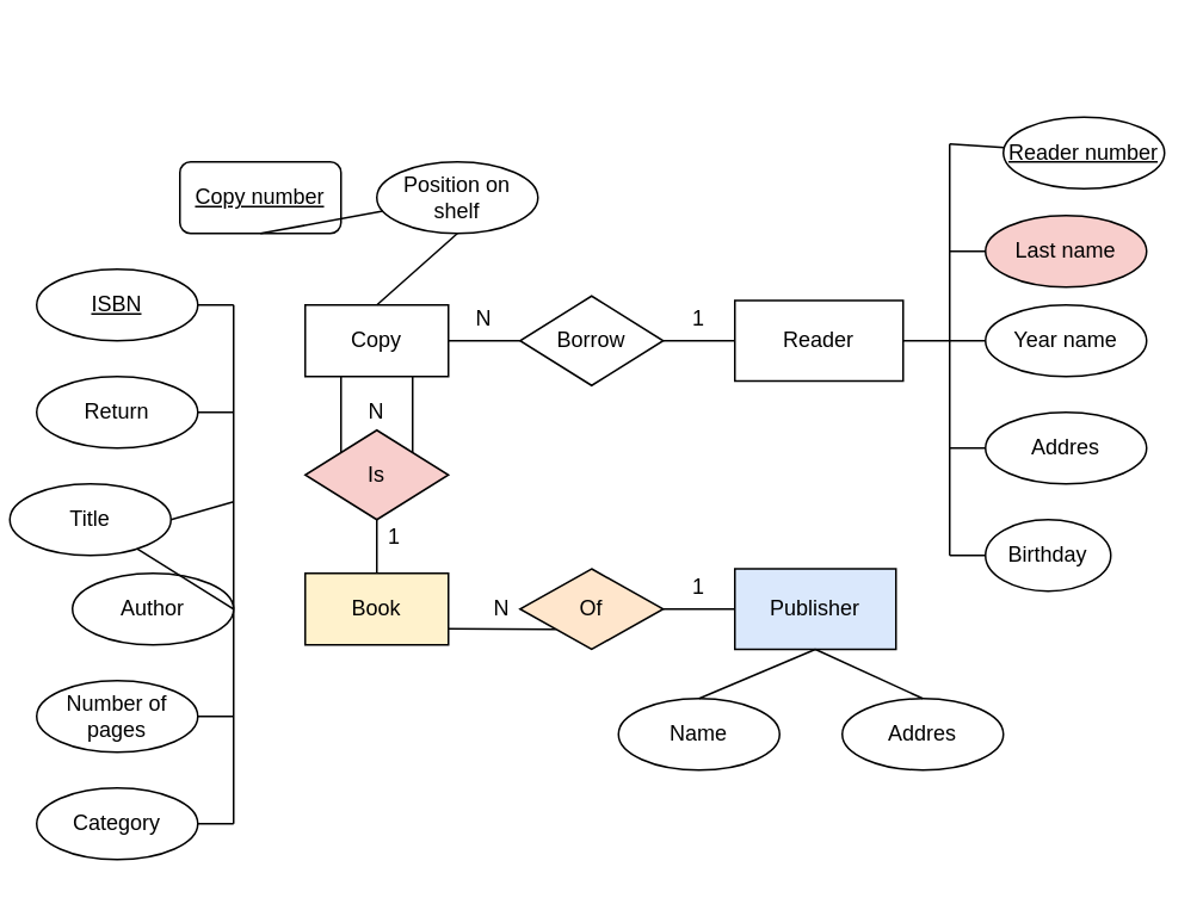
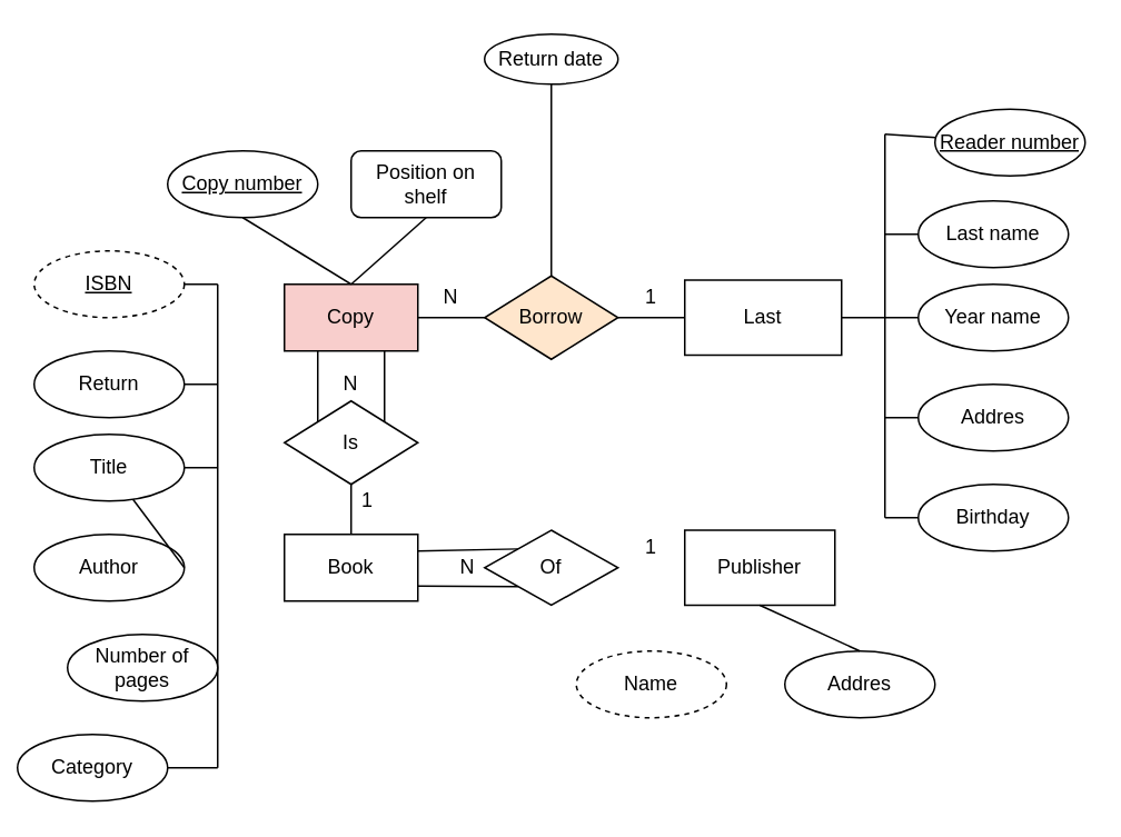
+ <mxCell id="17" value="Return date" style="ellipse;whiteSpace=wrap;html=1;" vertex="1" parent="1"><mxGeometry x="290" y="20" width="80" height="30" as="geometry" /></mxCell>
+ <mxCell id="18" value="" style="endArrow=none;html=1;exitX=0.5;exitY=1;exitDx=0;exitDy=0;entryX=0.5;entryY=0;entryDx=0;entryDy=0;" edge="1" parent="1" source="17" target="3"><mxGeometry width="50" height="50" relative="1" as="geometry"><mxPoint x="400" y="260" as="sourcePoint" /><mxPoint x="330" y="160" as="targetPoint" /></mxGeometry></mxCell>
- <mxCell id="23" value="&lt;u&gt;Copy number&lt;/u&gt;" style="whiteSpace=wrap;html=1;rounded=1;" vertex="1" parent="1"><mxGeometry x="100" y="90" width="90" height="40" as="geometry" /></mxCell>
+ <mxCell id="23" value="&lt;u&gt;Copy number&lt;/u&gt;" style="ellipse;whiteSpace=wrap;html=1;" vertex="1" parent="1"><mxGeometry x="100" y="90" width="90" height="40" as="geometry" /></mxCell>
- <mxCell id="22" value="Position on shelf" style="ellipse;whiteSpace=wrap;html=1;" vertex="1" parent="1"><mxGeometry x="210" y="90" width="90" height="40" as="geometry" /></mxCell>
+ <mxCell id="22" value="Position on shelf" style="whiteSpace=wrap;html=1;rounded=1;" vertex="1" parent="1"><mxGeometry x="210" y="90" width="90" height="40" as="geometry" /></mxCell>
- <mxCell id="24" value="" style="endArrow=none;html=1;exitX=0.5;exitY=1;exitDx=0;exitDy=0;" edge="1" parent="1" source="23" target="22"><mxGeometry width="50" height="50" relative="1" as="geometry"><mxPoint x="400" y="250" as="sourcePoint" /><mxPoint x="450" y="200" as="targetPoint" /></mxGeometry></mxCell>
+ <mxCell id="24" value="" style="endArrow=none;html=1;exitX=0.5;exitY=1;exitDx=0;exitDy=0;entryX=0.5;entryY=0;entryDx=0;entryDy=0;" edge="1" parent="1" source="23" target="2"><mxGeometry width="50" height="50" relative="1" as="geometry"><mxPoint x="400" y="250" as="sourcePoint" /><mxPoint x="450" y="200" as="targetPoint" /></mxGeometry></mxCell>
- <mxCell id="7" value="Last name" style="ellipse;whiteSpace=wrap;html=1;fillColor=#f8cecc;" vertex="1" parent="1"><mxGeometry x="550" y="120" width="90" height="40" as="geometry" /></mxCell>
+ <mxCell id="7" value="Last name" style="ellipse;whiteSpace=wrap;html=1;" vertex="1" parent="1"><mxGeometry x="550" y="120" width="90" height="40" as="geometry" /></mxCell>
- <mxCell id="32" value="&lt;u&gt;ISBN&lt;/u&gt;" style="ellipse;whiteSpace=wrap;html=1;" vertex="1" parent="1"><mxGeometry x="20" y="150" width="90" height="40" as="geometry" /></mxCell>
+ <mxCell id="32" value="&lt;u&gt;ISBN&lt;/u&gt;" style="ellipse;whiteSpace=wrap;html=1;dashed=1;" vertex="1" parent="1"><mxGeometry x="20" y="150" width="90" height="40" as="geometry" /></mxCell>
- <mxCell id="2" value="Copy" style="rounded=0;whiteSpace=wrap;html=1;" vertex="1" parent="1"><mxGeometry x="170" y="170" width="80" height="40" as="geometry" /></mxCell>
+ <mxCell id="2" value="Copy" style="rounded=0;whiteSpace=wrap;html=1;fillColor=#f8cecc;" vertex="1" parent="1"><mxGeometry x="170" y="170" width="80" height="40" as="geometry" /></mxCell>
- <mxCell id="3" value="&lt;div style=&quot;text-align: justify&quot;&gt;&lt;span&gt;Borrow&lt;/span&gt;&lt;/div&gt;" style="rhombus;whiteSpace=wrap;html=1;" vertex="1" parent="1"><mxGeometry x="290" y="165" width="80" height="50" as="geometry" /></mxCell>
+ <mxCell id="3" value="&lt;div style=&quot;text-align: justify&quot;&gt;&lt;span&gt;Borrow&lt;/span&gt;&lt;/div&gt;" style="rhombus;whiteSpace=wrap;html=1;fillColor=#ffe6cc;" vertex="1" parent="1"><mxGeometry x="290" y="165" width="80" height="50" as="geometry" /></mxCell>
- <mxCell id="5" value="Reader" style="rounded=0;whiteSpace=wrap;html=1;" vertex="1" parent="1"><mxGeometry x="410" y="167.5" width="94" height="45" as="geometry" /></mxCell>
+ <mxCell id="5" value="Last" style="rounded=0;whiteSpace=wrap;html=1;" vertex="1" parent="1"><mxGeometry x="410" y="167.5" width="94" height="45" as="geometry" /></mxCell>
- <mxCell id="26" value="&lt;div style=&quot;text-align: justify&quot;&gt;&lt;span&gt;Is&lt;/span&gt;&lt;/div&gt;" style="rhombus;whiteSpace=wrap;html=1;fillColor=#f8cecc;" vertex="1" parent="1"><mxGeometry x="170" y="240" width="80" height="50" as="geometry" /></mxCell>
+ <mxCell id="26" value="&lt;div style=&quot;text-align: justify&quot;&gt;&lt;span&gt;Is&lt;/span&gt;&lt;/div&gt;" style="rhombus;whiteSpace=wrap;html=1;" vertex="1" parent="1"><mxGeometry x="170" y="240" width="80" height="50" as="geometry" /></mxCell>
- <mxCell id="34" value="Title" style="ellipse;whiteSpace=wrap;html=1;" vertex="1" parent="1"><mxGeometry x="5" y="270" width="90" height="40" as="geometry" /></mxCell>
+ <mxCell id="34" value="Title" style="ellipse;whiteSpace=wrap;html=1;" vertex="1" parent="1"><mxGeometry x="20" y="260" width="90" height="40" as="geometry" /></mxCell>
- <mxCell id="10" value="Birthday" style="ellipse;whiteSpace=wrap;html=1;" vertex="1" parent="1"><mxGeometry x="550" y="290" width="70" height="40" as="geometry" /></mxCell>
+ <mxCell id="10" value="Birthday" style="ellipse;whiteSpace=wrap;html=1;" vertex="1" parent="1"><mxGeometry x="550" y="290" width="90" height="40" as="geometry" /></mxCell>
+ <mxCell id="48" value="" style="endArrow=none;html=1;exitX=1;exitY=0.25;exitDx=0;exitDy=0;entryX=0;entryY=0;entryDx=0;entryDy=0;" edge="1" parent="1" source="27" target="28"><mxGeometry width="50" height="50" relative="1" as="geometry"><mxPoint x="340" y="320" as="sourcePoint" /><mxPoint x="390" y="270" as="targetPoint" /></mxGeometry></mxCell>
- <mxCell id="35" value="Author" style="ellipse;whiteSpace=wrap;html=1;" vertex="1" parent="1"><mxGeometry x="40" y="320" width="90" height="40" as="geometry" /></mxCell>
+ <mxCell id="35" value="Author" style="ellipse;whiteSpace=wrap;html=1;" vertex="1" parent="1"><mxGeometry x="20" y="320" width="90" height="40" as="geometry" /></mxCell>
- <mxCell id="27" value="Book" style="rounded=0;whiteSpace=wrap;html=1;fillColor=#fff2cc;" vertex="1" parent="1"><mxGeometry x="170" y="320" width="80" height="40" as="geometry" /></mxCell>
+ <mxCell id="27" value="Book" style="rounded=0;whiteSpace=wrap;html=1;" vertex="1" parent="1"><mxGeometry x="170" y="320" width="80" height="40" as="geometry" /></mxCell>
- <mxCell id="28" value="&lt;div style=&quot;text-align: justify&quot;&gt;&lt;span&gt;Of&lt;/span&gt;&lt;/div&gt;" style="rhombus;whiteSpace=wrap;html=1;fillColor=#ffe6cc;" vertex="1" parent="1"><mxGeometry x="290" y="317.5" width="80" height="45" as="geometry" /></mxCell>
+ <mxCell id="28" value="&lt;div style=&quot;text-align: justify&quot;&gt;&lt;span&gt;Of&lt;/span&gt;&lt;/div&gt;" style="rhombus;whiteSpace=wrap;html=1;" vertex="1" parent="1"><mxGeometry x="290" y="317.5" width="80" height="45" as="geometry" /></mxCell>
- <mxCell id="53" value="" style="endArrow=none;html=1;entryX=0;entryY=0.5;entryDx=0;entryDy=0;exitX=1;exitY=0.5;exitDx=0;exitDy=0;" edge="1" parent="1" target="50" source="28"><mxGeometry width="50" height="50" relative="1" as="geometry"><mxPoint x="470" y="440" as="sourcePoint" /><mxPoint x="390" y="460" as="targetPoint" /></mxGeometry></mxCell>
- <mxCell id="50" value="Publisher" style="rounded=0;whiteSpace=wrap;html=1;fillColor=#dae8fc;" vertex="1" parent="1"><mxGeometry x="410" y="317.5" width="90" height="45" as="geometry" /></mxCell>
+ <mxCell id="50" value="Publisher" style="rounded=0;whiteSpace=wrap;html=1;" vertex="1" parent="1"><mxGeometry x="410" y="317.5" width="90" height="45" as="geometry" /></mxCell>
- <mxCell id="54" value="" style="endArrow=none;html=1;exitX=0.5;exitY=0;exitDx=0;exitDy=0;entryX=0.5;entryY=1;entryDx=0;entryDy=0;" edge="1" parent="1" source="51" target="50"><mxGeometry width="50" height="50" relative="1" as="geometry"><mxPoint x="480" y="630" as="sourcePoint" /><mxPoint x="610" y="450" as="targetPoint" /></mxGeometry></mxCell>
- <mxCell id="36" value="Number of pages" style="ellipse;whiteSpace=wrap;html=1;" vertex="1" parent="1"><mxGeometry x="20" y="380" width="90" height="40" as="geometry" /></mxCell>
+ <mxCell id="36" value="Number of pages" style="ellipse;whiteSpace=wrap;html=1;" vertex="1" parent="1"><mxGeometry x="40" y="380" width="90" height="40" as="geometry" /></mxCell>
- <mxCell id="51" value="Name" style="ellipse;whiteSpace=wrap;html=1;" vertex="1" parent="1"><mxGeometry x="345" y="390" width="90" height="40" as="geometry" /></mxCell>
+ <mxCell id="51" value="Name" style="ellipse;whiteSpace=wrap;html=1;dashed=1;" vertex="1" parent="1"><mxGeometry x="345" y="390" width="90" height="40" as="geometry" /></mxCell>
- <mxCell id="37" value="Category" style="ellipse;whiteSpace=wrap;html=1;" vertex="1" parent="1"><mxGeometry x="20" y="440" width="90" height="40" as="geometry" /></mxCell>
+ <mxCell id="37" value="Category" style="ellipse;whiteSpace=wrap;html=1;" vertex="1" parent="1"><mxGeometry x="10" y="440" width="90" height="40" as="geometry" /></mxCell>
